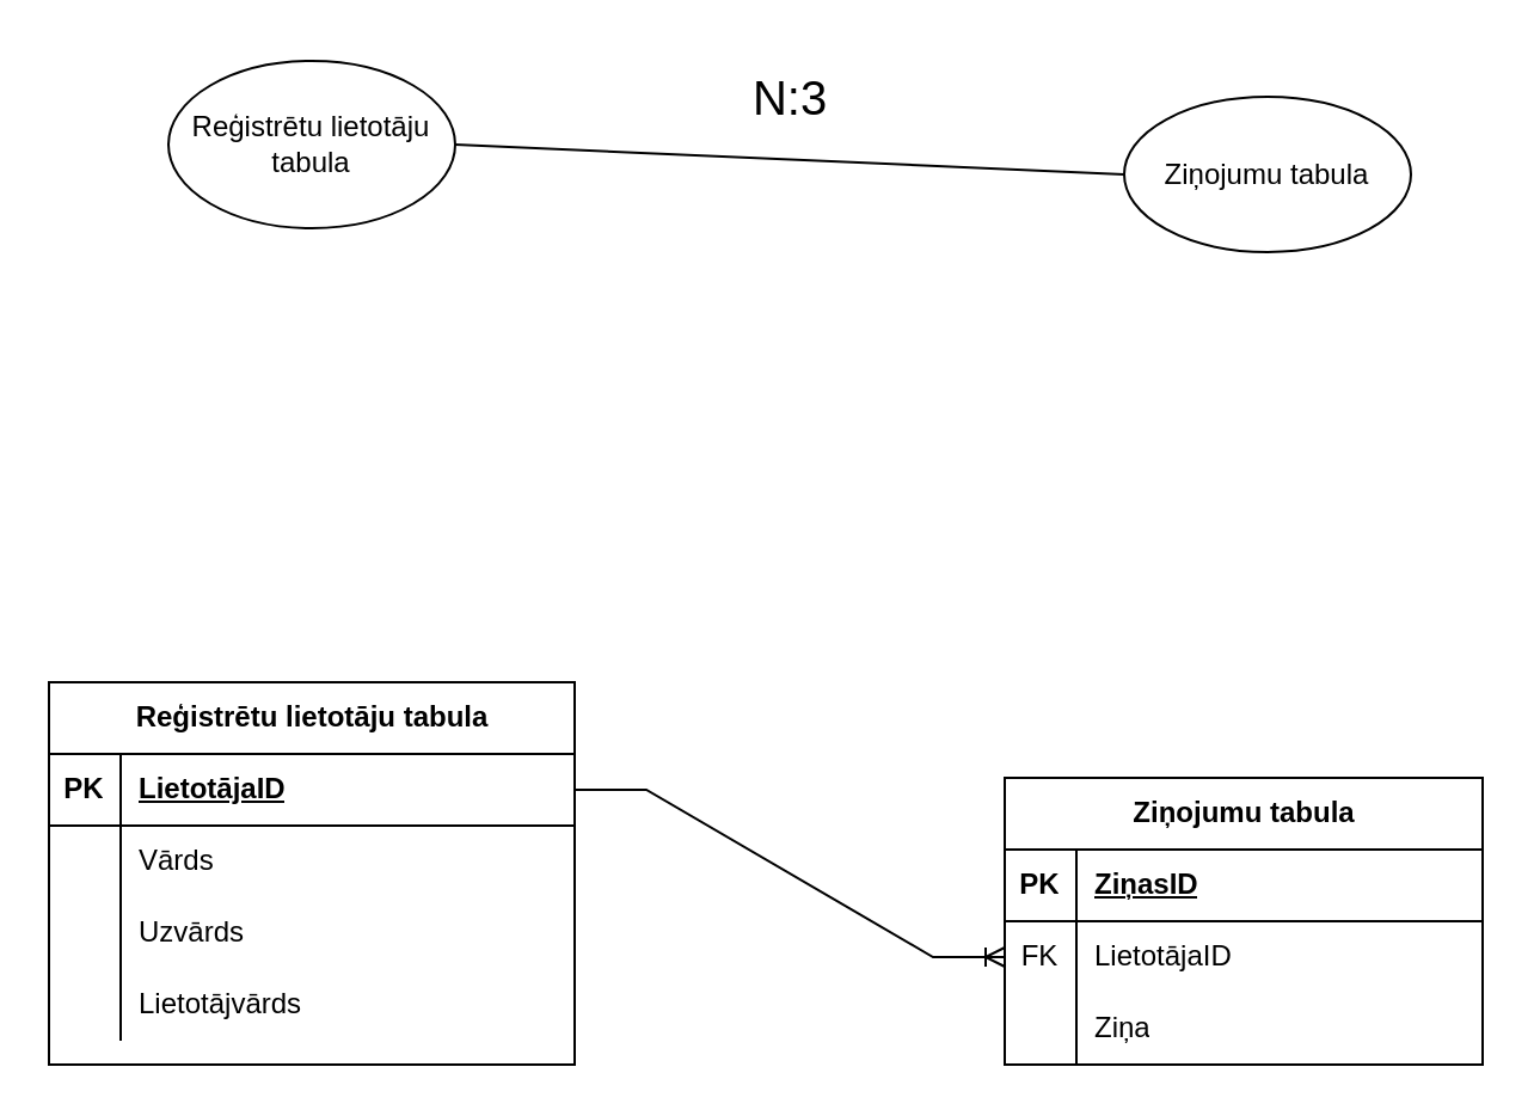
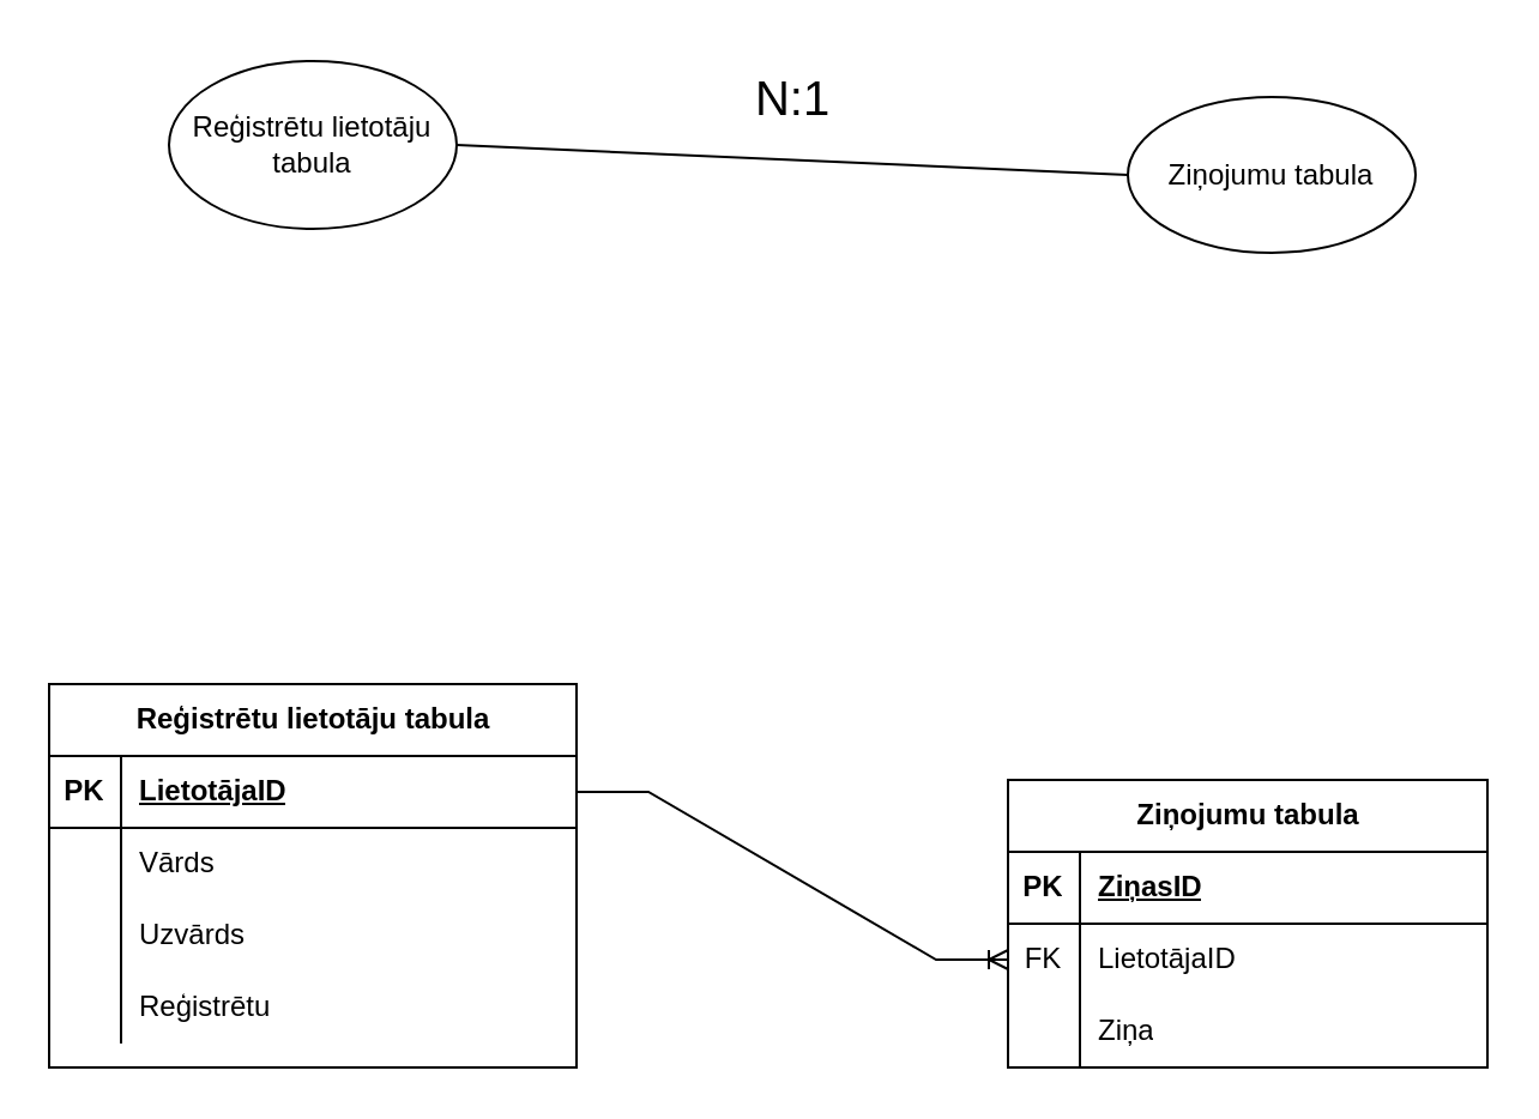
- <mxCell id="29" value="N:3" style="text;html=1;align=center;verticalAlign=middle;resizable=0;points=[];autosize=1;strokeColor=none;fillColor=none;fontSize=20;" vertex="1" parent="1"><mxGeometry x="305" y="20" width="50" height="40" as="geometry" /></mxCell>
+ <mxCell id="29" value="N:1" style="text;html=1;align=center;verticalAlign=middle;resizable=0;points=[];autosize=1;strokeColor=none;fillColor=none;fontSize=20;" vertex="1" parent="1"><mxGeometry x="305" y="20" width="50" height="40" as="geometry" /></mxCell>
- <mxCell id="14" value="Lietotājvārds" style="shape=partialRectangle;connectable=0;fillColor=none;top=0;left=0;bottom=0;right=0;align=left;spacingLeft=6;overflow=hidden;whiteSpace=wrap;html=1;" vertex="1" parent="12"><mxGeometry x="30" width="190" height="30" as="geometry"><mxRectangle width="190" height="30" as="alternateBounds" /></mxGeometry></mxCell>
+ <mxCell id="14" value="Reģistrētu" style="shape=partialRectangle;connectable=0;fillColor=none;top=0;left=0;bottom=0;right=0;align=left;spacingLeft=6;overflow=hidden;whiteSpace=wrap;html=1;" vertex="1" parent="12"><mxGeometry x="30" width="190" height="30" as="geometry"><mxRectangle width="190" height="30" as="alternateBounds" /></mxGeometry></mxCell>
